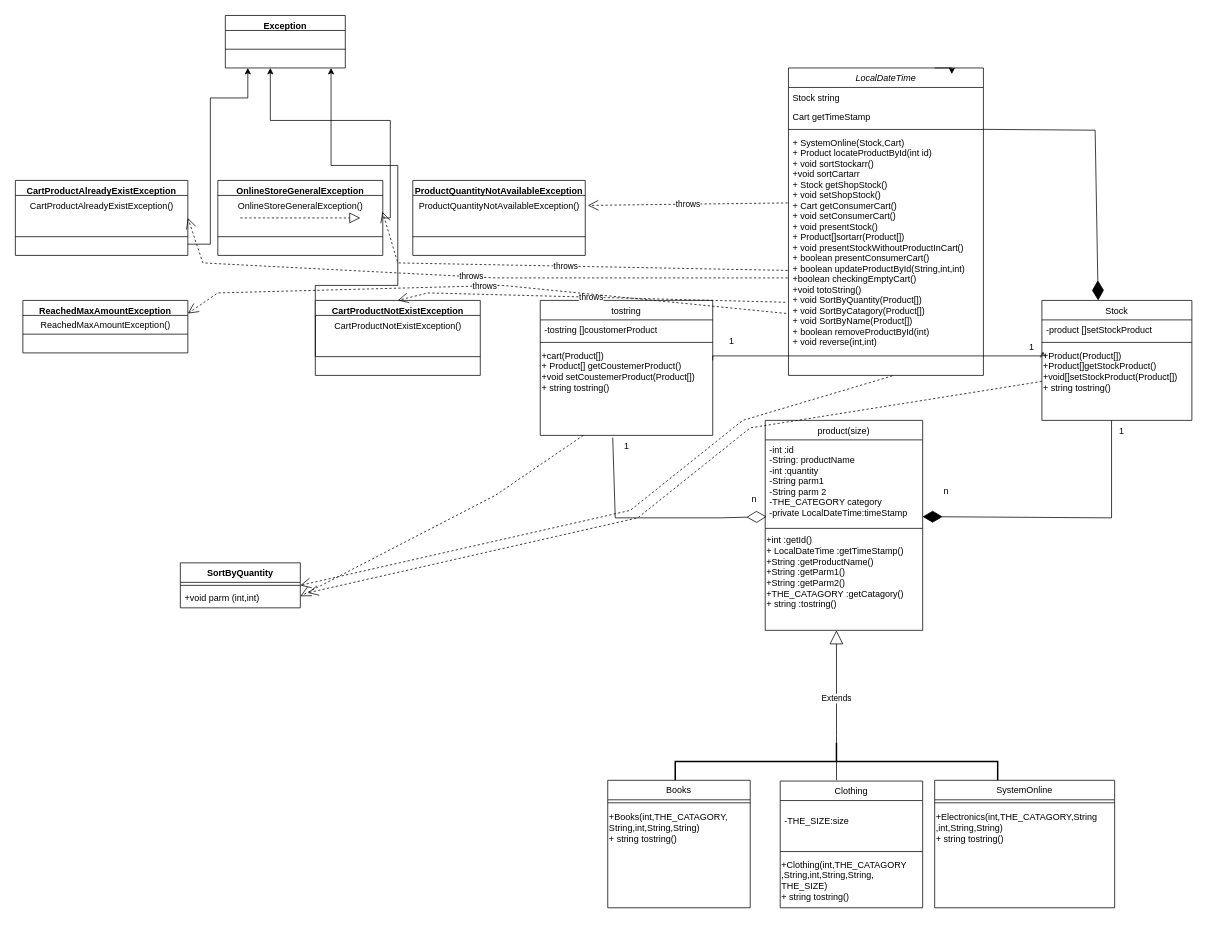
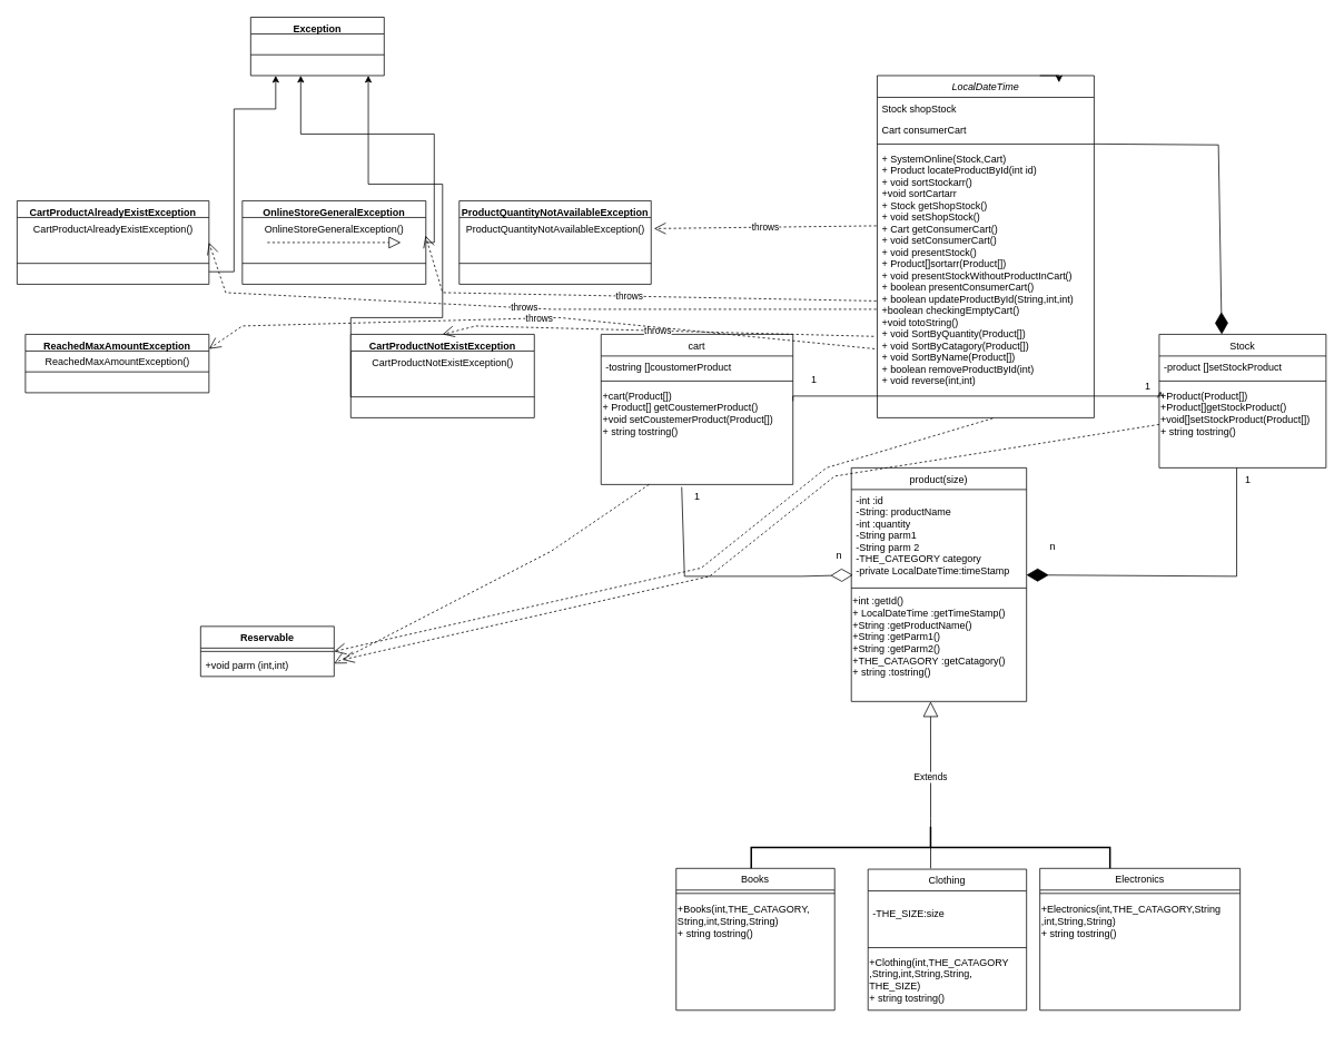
- <mxCell id="3" value="Stock string" style="text;align=left;verticalAlign=top;spacingLeft=4;spacingRight=4;overflow=hidden;rotatable=0;points=[[0,0.5],[1,0.5]];portConstraint=eastwest;" parent="2" vertex="1"><mxGeometry y="26" width="260" height="26" as="geometry" /></mxCell>
+ <mxCell id="3" value="Stock shopStock" style="text;align=left;verticalAlign=top;spacingLeft=4;spacingRight=4;overflow=hidden;rotatable=0;points=[[0,0.5],[1,0.5]];portConstraint=eastwest;" parent="2" vertex="1"><mxGeometry y="26" width="260" height="26" as="geometry" /></mxCell>
- <mxCell id="4" value="Cart getTimeStamp" style="text;align=left;verticalAlign=top;spacingLeft=4;spacingRight=4;overflow=hidden;rotatable=0;points=[[0,0.5],[1,0.5]];portConstraint=eastwest;rounded=0;shadow=0;html=0;" parent="2" vertex="1"><mxGeometry y="52" width="260" height="26" as="geometry" /></mxCell>
+ <mxCell id="4" value="Cart consumerCart" style="text;align=left;verticalAlign=top;spacingLeft=4;spacingRight=4;overflow=hidden;rotatable=0;points=[[0,0.5],[1,0.5]];portConstraint=eastwest;rounded=0;shadow=0;html=0;" parent="2" vertex="1"><mxGeometry y="52" width="260" height="26" as="geometry" /></mxCell>
- <mxCell id="7" value="tostring" style="swimlane;fontStyle=0;align=center;verticalAlign=top;childLayout=stackLayout;horizontal=1;startSize=26;horizontalStack=0;resizeParent=1;resizeLast=0;collapsible=1;marginBottom=0;rounded=0;shadow=0;strokeWidth=1;" parent="1" vertex="1"><mxGeometry x="720" y="400" width="230" height="180" as="geometry"><mxRectangle x="130" y="380" width="160" height="26" as="alternateBounds" /></mxGeometry></mxCell>
+ <mxCell id="7" value="cart" style="swimlane;fontStyle=0;align=center;verticalAlign=top;childLayout=stackLayout;horizontal=1;startSize=26;horizontalStack=0;resizeParent=1;resizeLast=0;collapsible=1;marginBottom=0;rounded=0;shadow=0;strokeWidth=1;" parent="1" vertex="1"><mxGeometry x="720" y="400" width="230" height="180" as="geometry"><mxRectangle x="130" y="380" width="160" height="26" as="alternateBounds" /></mxGeometry></mxCell>
- <mxCell id="68" value="SortByQuantity" style="swimlane;fontStyle=1;align=center;verticalAlign=top;childLayout=stackLayout;horizontal=1;startSize=26;horizontalStack=0;resizeParent=1;resizeParentMax=0;resizeLast=0;collapsible=1;marginBottom=0;whiteSpace=wrap;html=1;" vertex="1" parent="1"><mxGeometry x="240" y="750" width="160" height="60" as="geometry" /></mxCell>
+ <mxCell id="68" value="Reservable" style="swimlane;fontStyle=1;align=center;verticalAlign=top;childLayout=stackLayout;horizontal=1;startSize=26;horizontalStack=0;resizeParent=1;resizeParentMax=0;resizeLast=0;collapsible=1;marginBottom=0;whiteSpace=wrap;html=1;" vertex="1" parent="1"><mxGeometry x="240" y="750" width="160" height="60" as="geometry" /></mxCell>
- <mxCell id="34" value="SystemOnline" style="swimlane;fontStyle=0;align=center;verticalAlign=top;childLayout=stackLayout;horizontal=1;startSize=26;horizontalStack=0;resizeParent=1;resizeLast=0;collapsible=1;marginBottom=0;rounded=0;shadow=0;strokeWidth=1;" parent="1" vertex="1"><mxGeometry x="1246" y="1040" width="240" height="170" as="geometry"><mxRectangle x="340" y="380" width="170" height="26" as="alternateBounds" /></mxGeometry></mxCell>
+ <mxCell id="34" value="Electronics" style="swimlane;fontStyle=0;align=center;verticalAlign=top;childLayout=stackLayout;horizontal=1;startSize=26;horizontalStack=0;resizeParent=1;resizeLast=0;collapsible=1;marginBottom=0;rounded=0;shadow=0;strokeWidth=1;" parent="1" vertex="1"><mxGeometry x="1246" y="1040" width="240" height="170" as="geometry"><mxRectangle x="340" y="380" width="170" height="26" as="alternateBounds" /></mxGeometry></mxCell>
